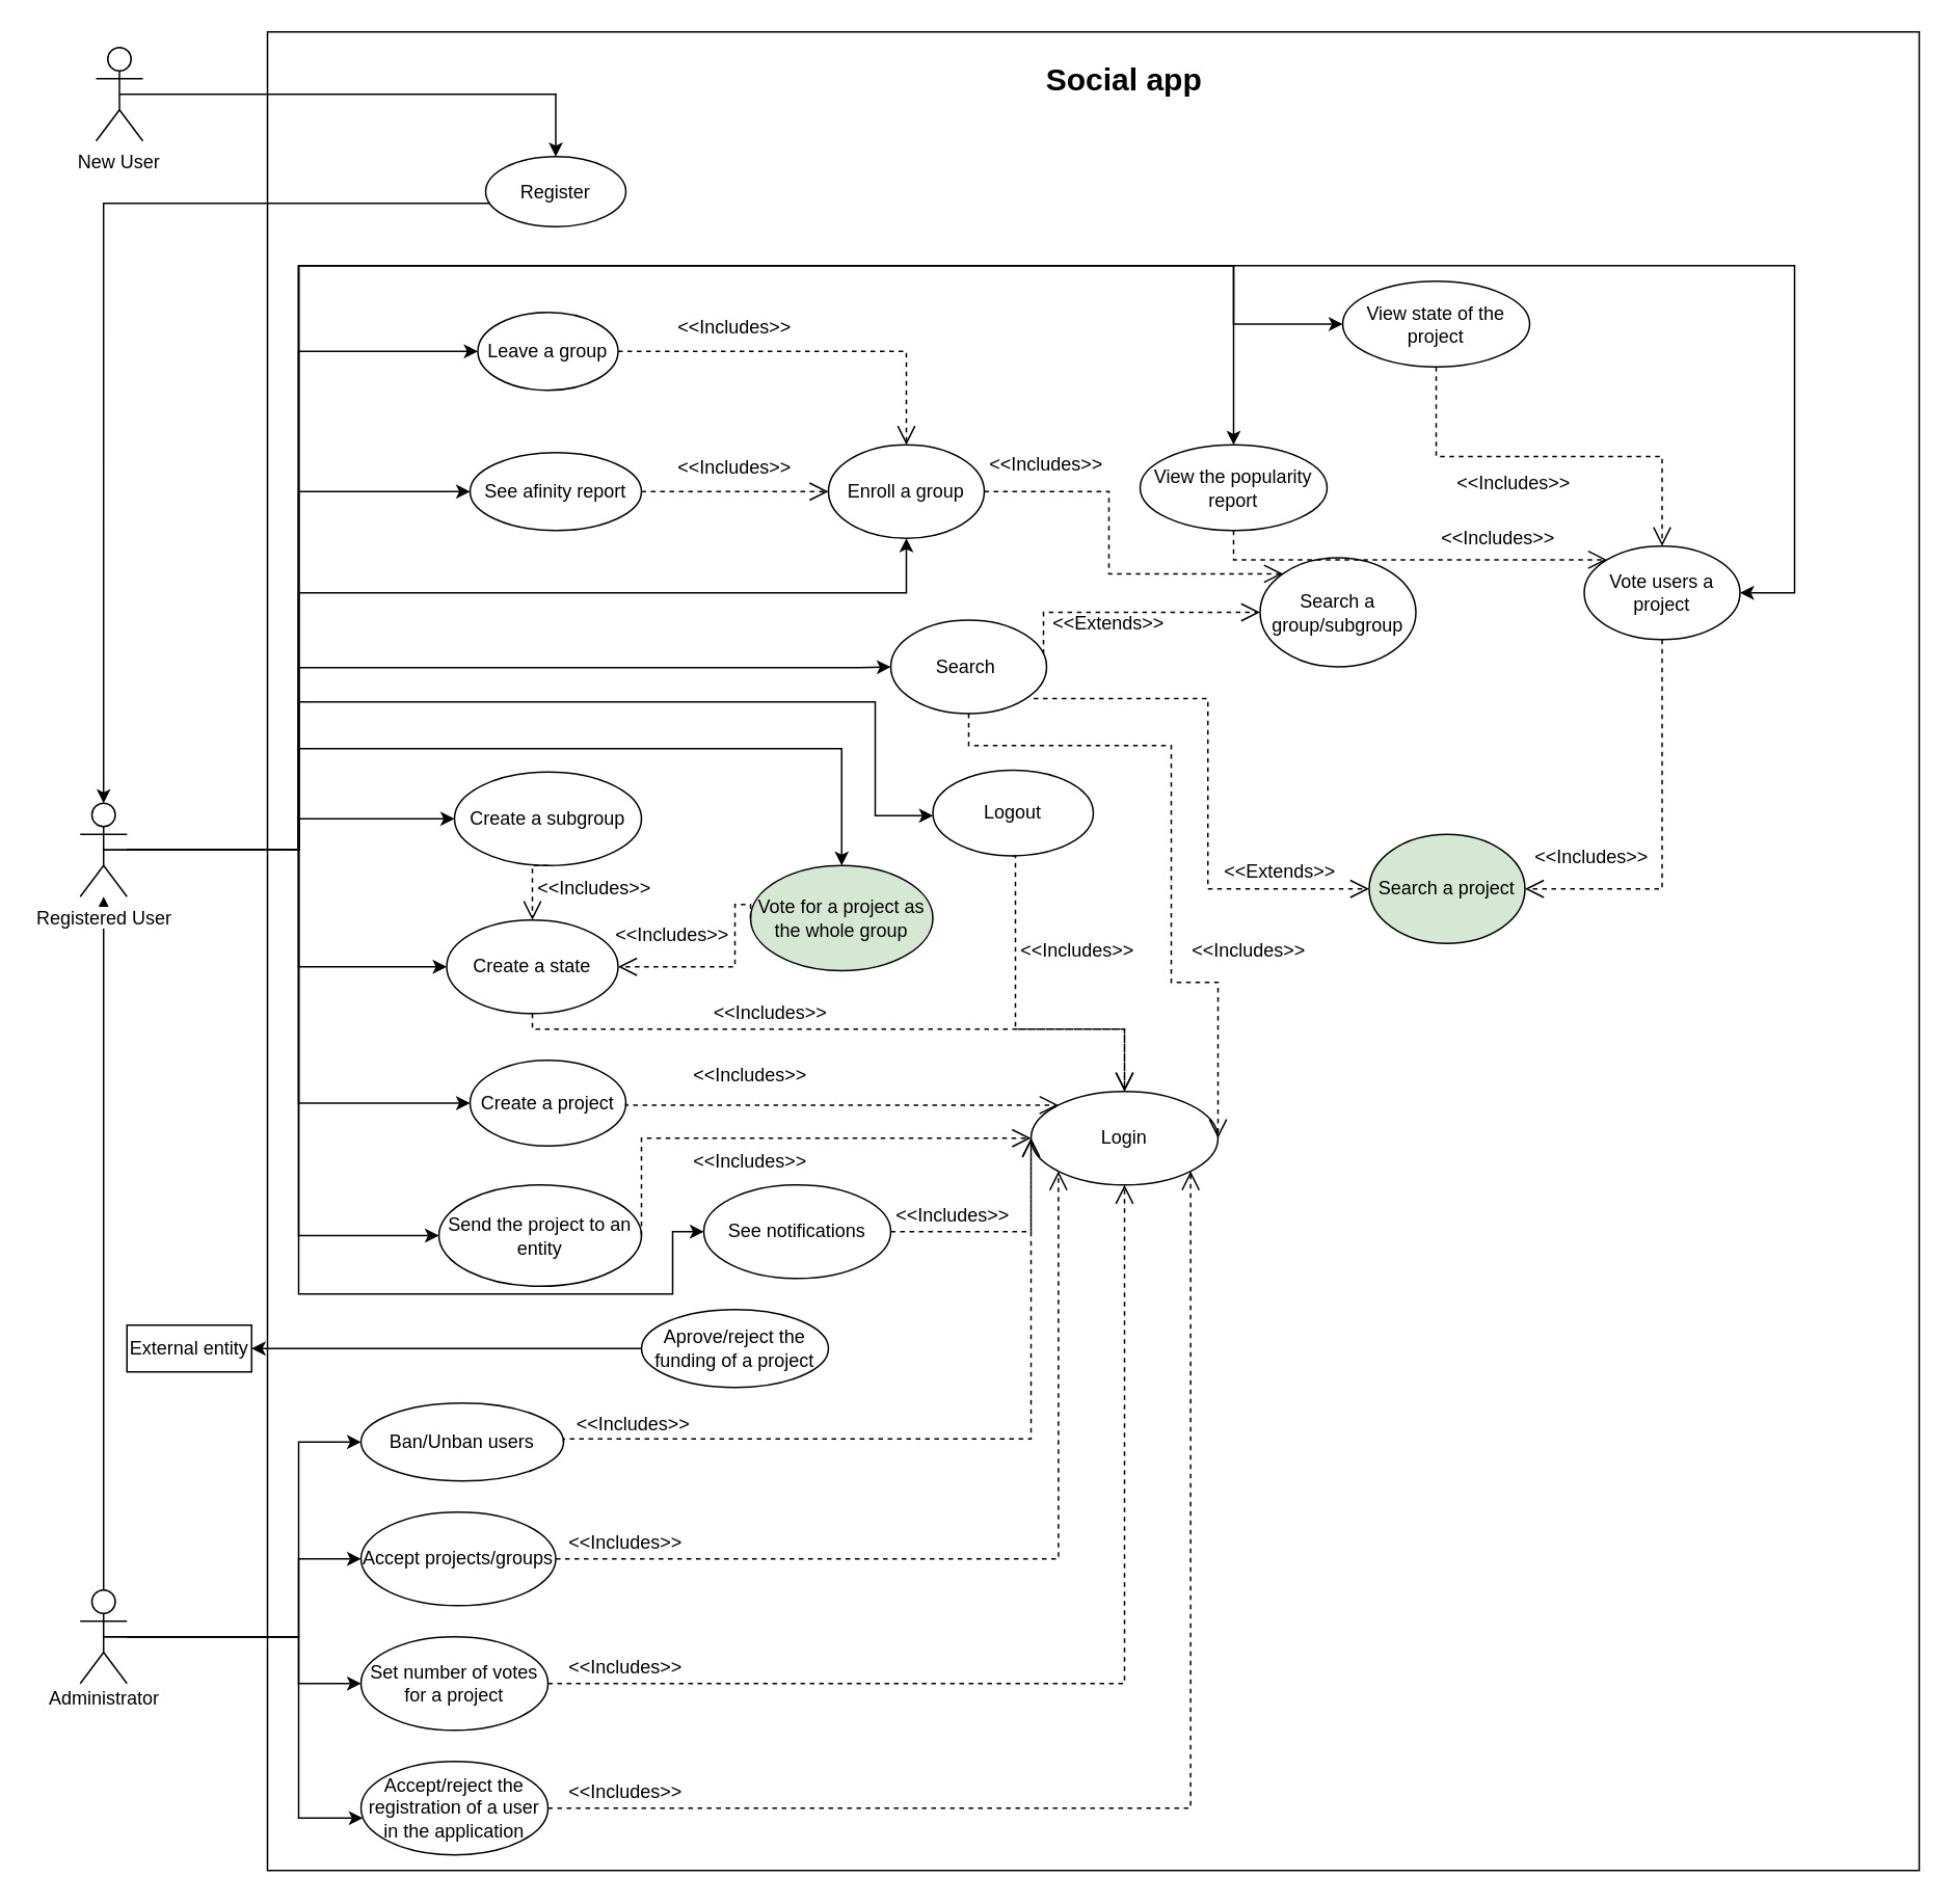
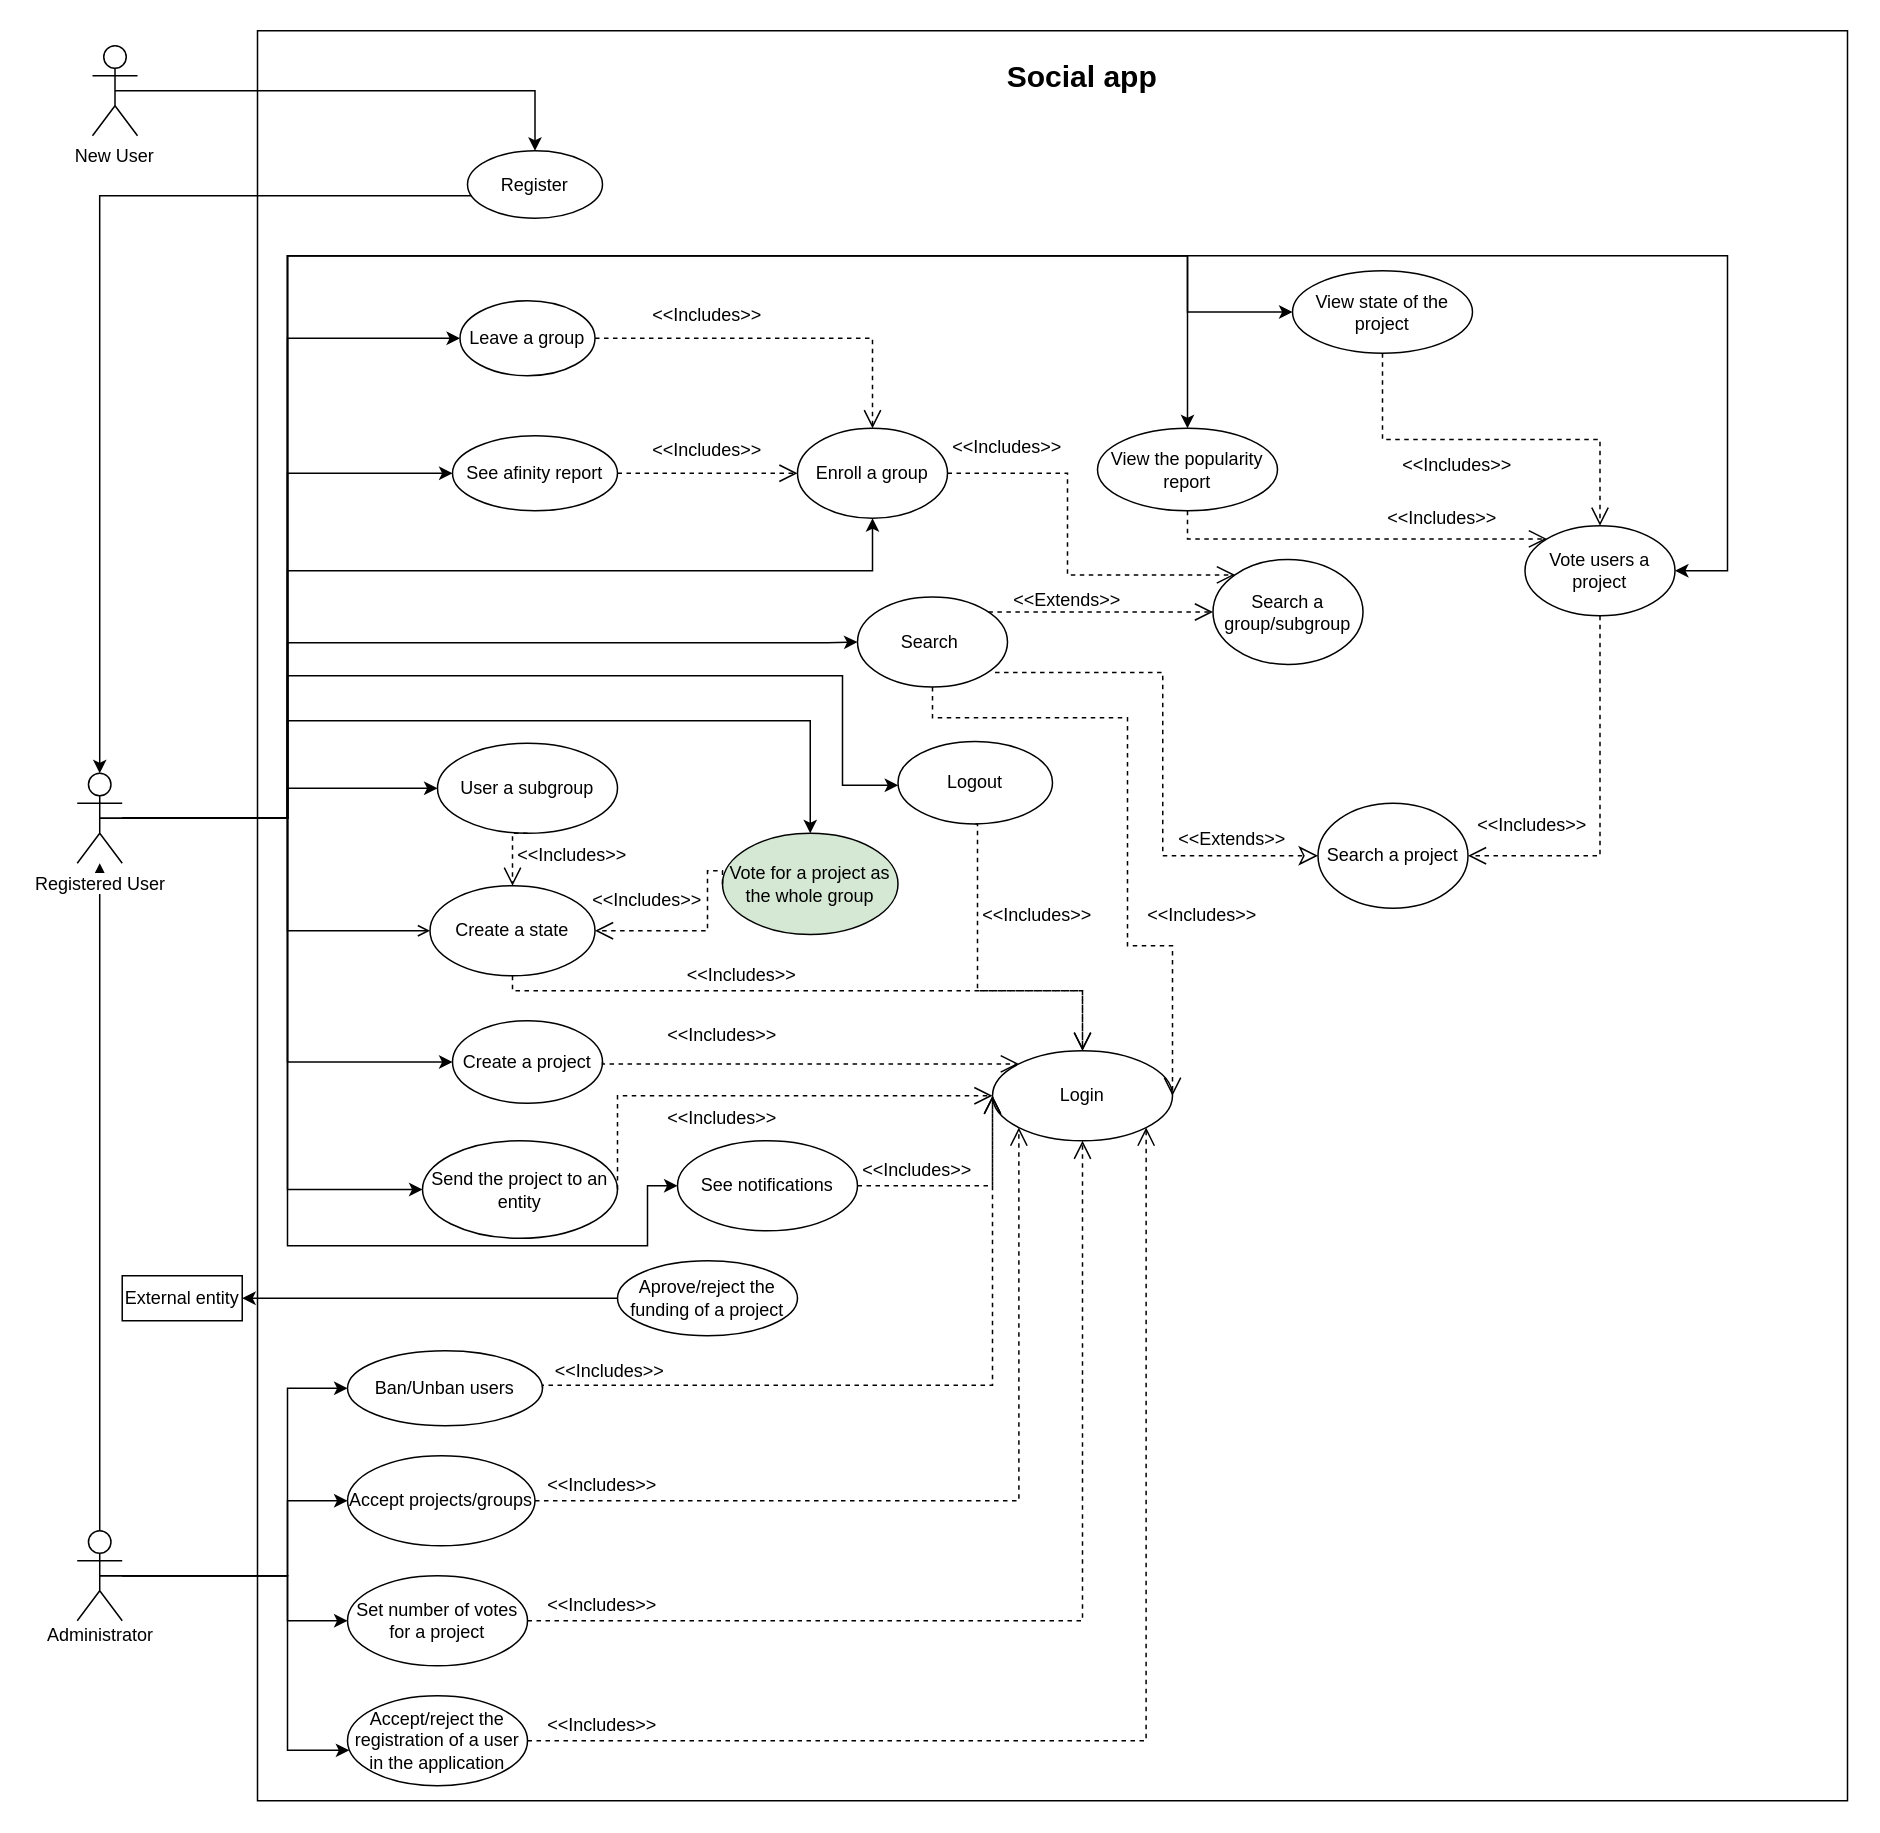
- <mxCell id="35" value="Search a group/subgroup" style="ellipse;whiteSpace=wrap;html=1;fontFamily=Helvetica;" parent="1" vertex="1"><mxGeometry x="808" y="357.5" width="100" height="70" as="geometry" /></mxCell>
+ <mxCell id="35" value="Search a group/subgroup" style="ellipse;whiteSpace=wrap;html=1;fontFamily=Helvetica;" parent="1" vertex="1"><mxGeometry x="808" y="372.5" width="100" height="70" as="geometry" /></mxCell>
- <mxCell id="44" value="Create a subgroup" style="ellipse;whiteSpace=wrap;html=1;" parent="1" vertex="1"><mxGeometry x="291" y="495" width="120" height="60" as="geometry" /></mxCell>
+ <mxCell id="44" value="User a subgroup" style="ellipse;whiteSpace=wrap;html=1;" parent="1" vertex="1"><mxGeometry x="291" y="495" width="120" height="60" as="geometry" /></mxCell>
- <mxCell id="67" style="edgeStyle=orthogonalEdgeStyle;rounded=0;html=1;dashed=1;labelBackgroundColor=none;startFill=0;endArrow=open;endFill=0;endSize=10;fontFamily=Verdana;fontSize=10;entryX=0;entryY=0.5;entryDx=0;entryDy=0;exitX=0.917;exitY=0.838;exitDx=0;exitDy=0;exitPerimeter=0;" parent="1" source="33" target="34" edge="1"><mxGeometry relative="1" as="geometry"><Array as="points" /><mxPoint x="701" y="325" as="sourcePoint" /><mxPoint x="781" y="510" as="targetPoint" /></mxGeometry></mxCell>
+ <mxCell id="67" style="edgeStyle=orthogonalEdgeStyle;rounded=0;html=1;dashed=1;labelBackgroundColor=none;startFill=0;endArrow=classic;endFill=0;endSize=10;fontFamily=Verdana;fontSize=10;entryX=0;entryY=0.5;entryDx=0;entryDy=0;exitX=0.917;exitY=0.838;exitDx=0;exitDy=0;exitPerimeter=0;" parent="1" source="33" target="34" edge="1"><mxGeometry relative="1" as="geometry"><Array as="points" /><mxPoint x="701" y="325" as="sourcePoint" /><mxPoint x="781" y="510" as="targetPoint" /></mxGeometry></mxCell>
- <mxCell id="34" value="Search a project" style="ellipse;whiteSpace=wrap;html=1;fontFamily=Helvetica;fillColor=#d5e8d4;" parent="1" vertex="1"><mxGeometry x="878" y="535" width="100" height="70" as="geometry" /></mxCell>
+ <mxCell id="34" value="Search a project" style="ellipse;whiteSpace=wrap;html=1;fontFamily=Helvetica;" parent="1" vertex="1"><mxGeometry x="878" y="535" width="100" height="70" as="geometry" /></mxCell>
- <mxCell id="28" style="edgeStyle=orthogonalEdgeStyle;rounded=0;orthogonalLoop=1;jettySize=auto;html=1;entryX=0;entryY=0.5;entryDx=0;entryDy=0;fontFamily=Helvetica;exitX=0.5;exitY=0.5;exitDx=0;exitDy=0;exitPerimeter=0;" parent="1" source="19" target="30" edge="1"><mxGeometry relative="1" as="geometry"><Array as="points"><mxPoint x="191" y="545" /><mxPoint x="191" y="620" /></Array><mxPoint x="281" y="525" as="sourcePoint" /></mxGeometry></mxCell>
+ <mxCell id="28" style="edgeStyle=orthogonalEdgeStyle;rounded=0;orthogonalLoop=1;jettySize=auto;html=1;entryX=0;entryY=0.5;entryDx=0;entryDy=0;fontFamily=Helvetica;exitX=0.5;exitY=0.5;exitDx=0;exitDy=0;exitPerimeter=0;endArrow=open;" parent="1" source="19" target="30" edge="1"><mxGeometry relative="1" as="geometry"><Array as="points"><mxPoint x="191" y="545" /><mxPoint x="191" y="620" /></Array><mxPoint x="281" y="525" as="sourcePoint" /></mxGeometry></mxCell>
